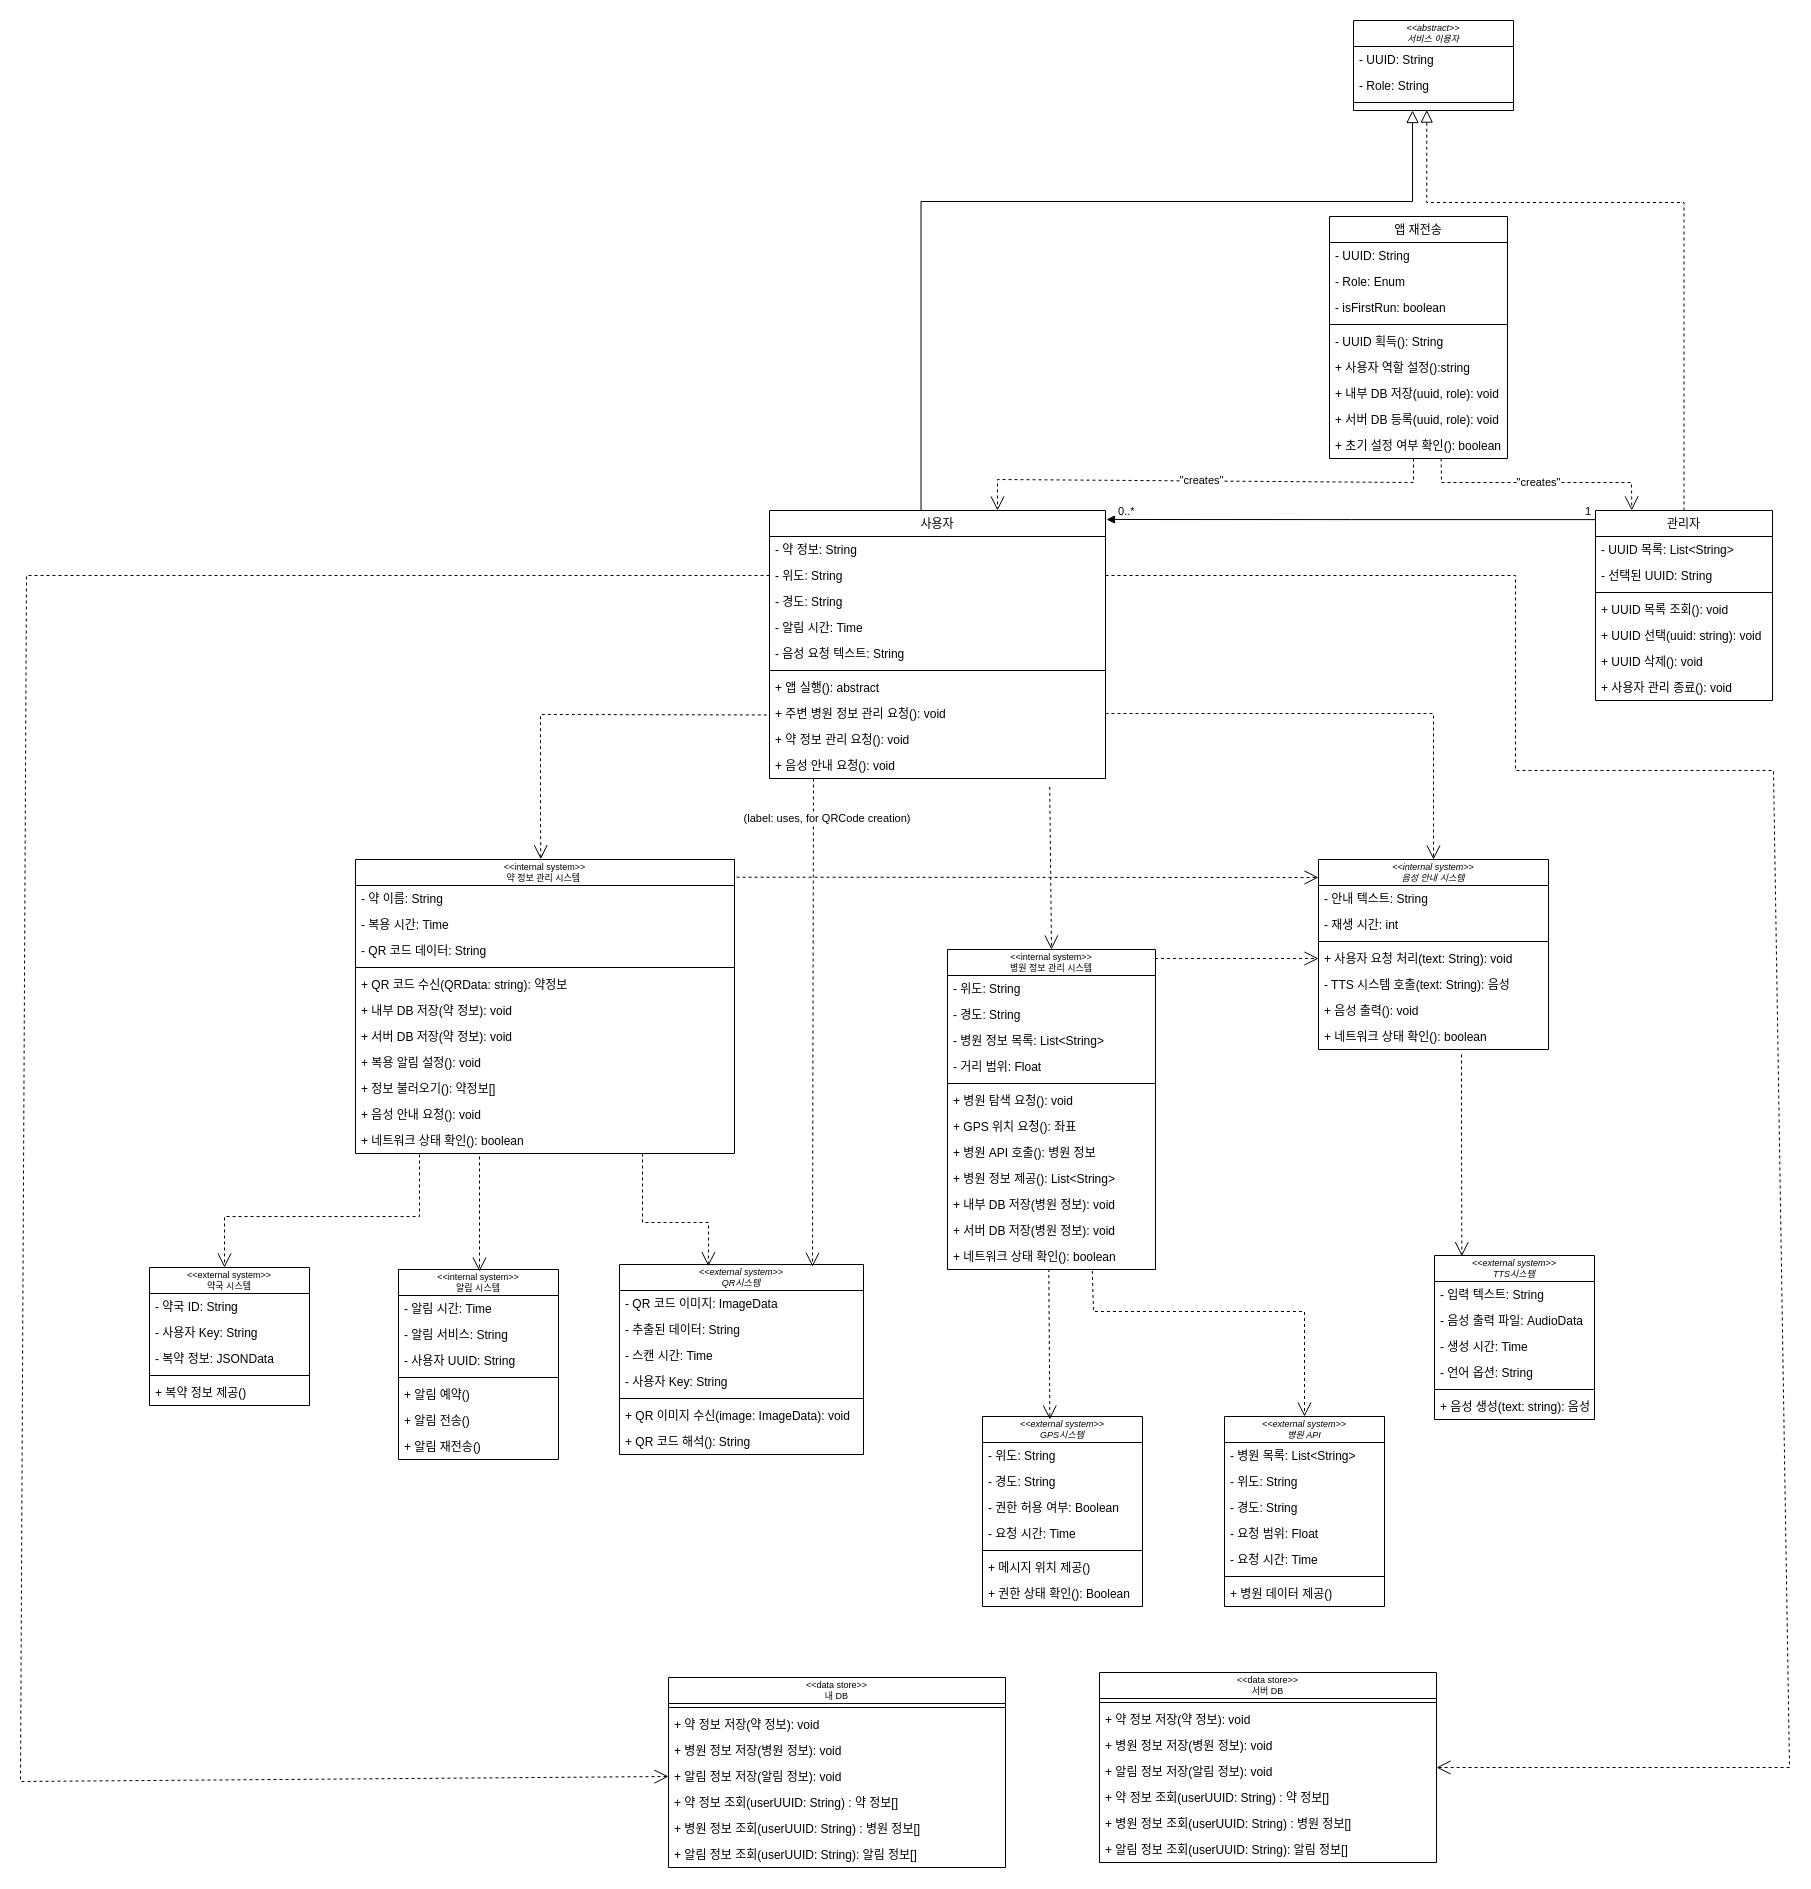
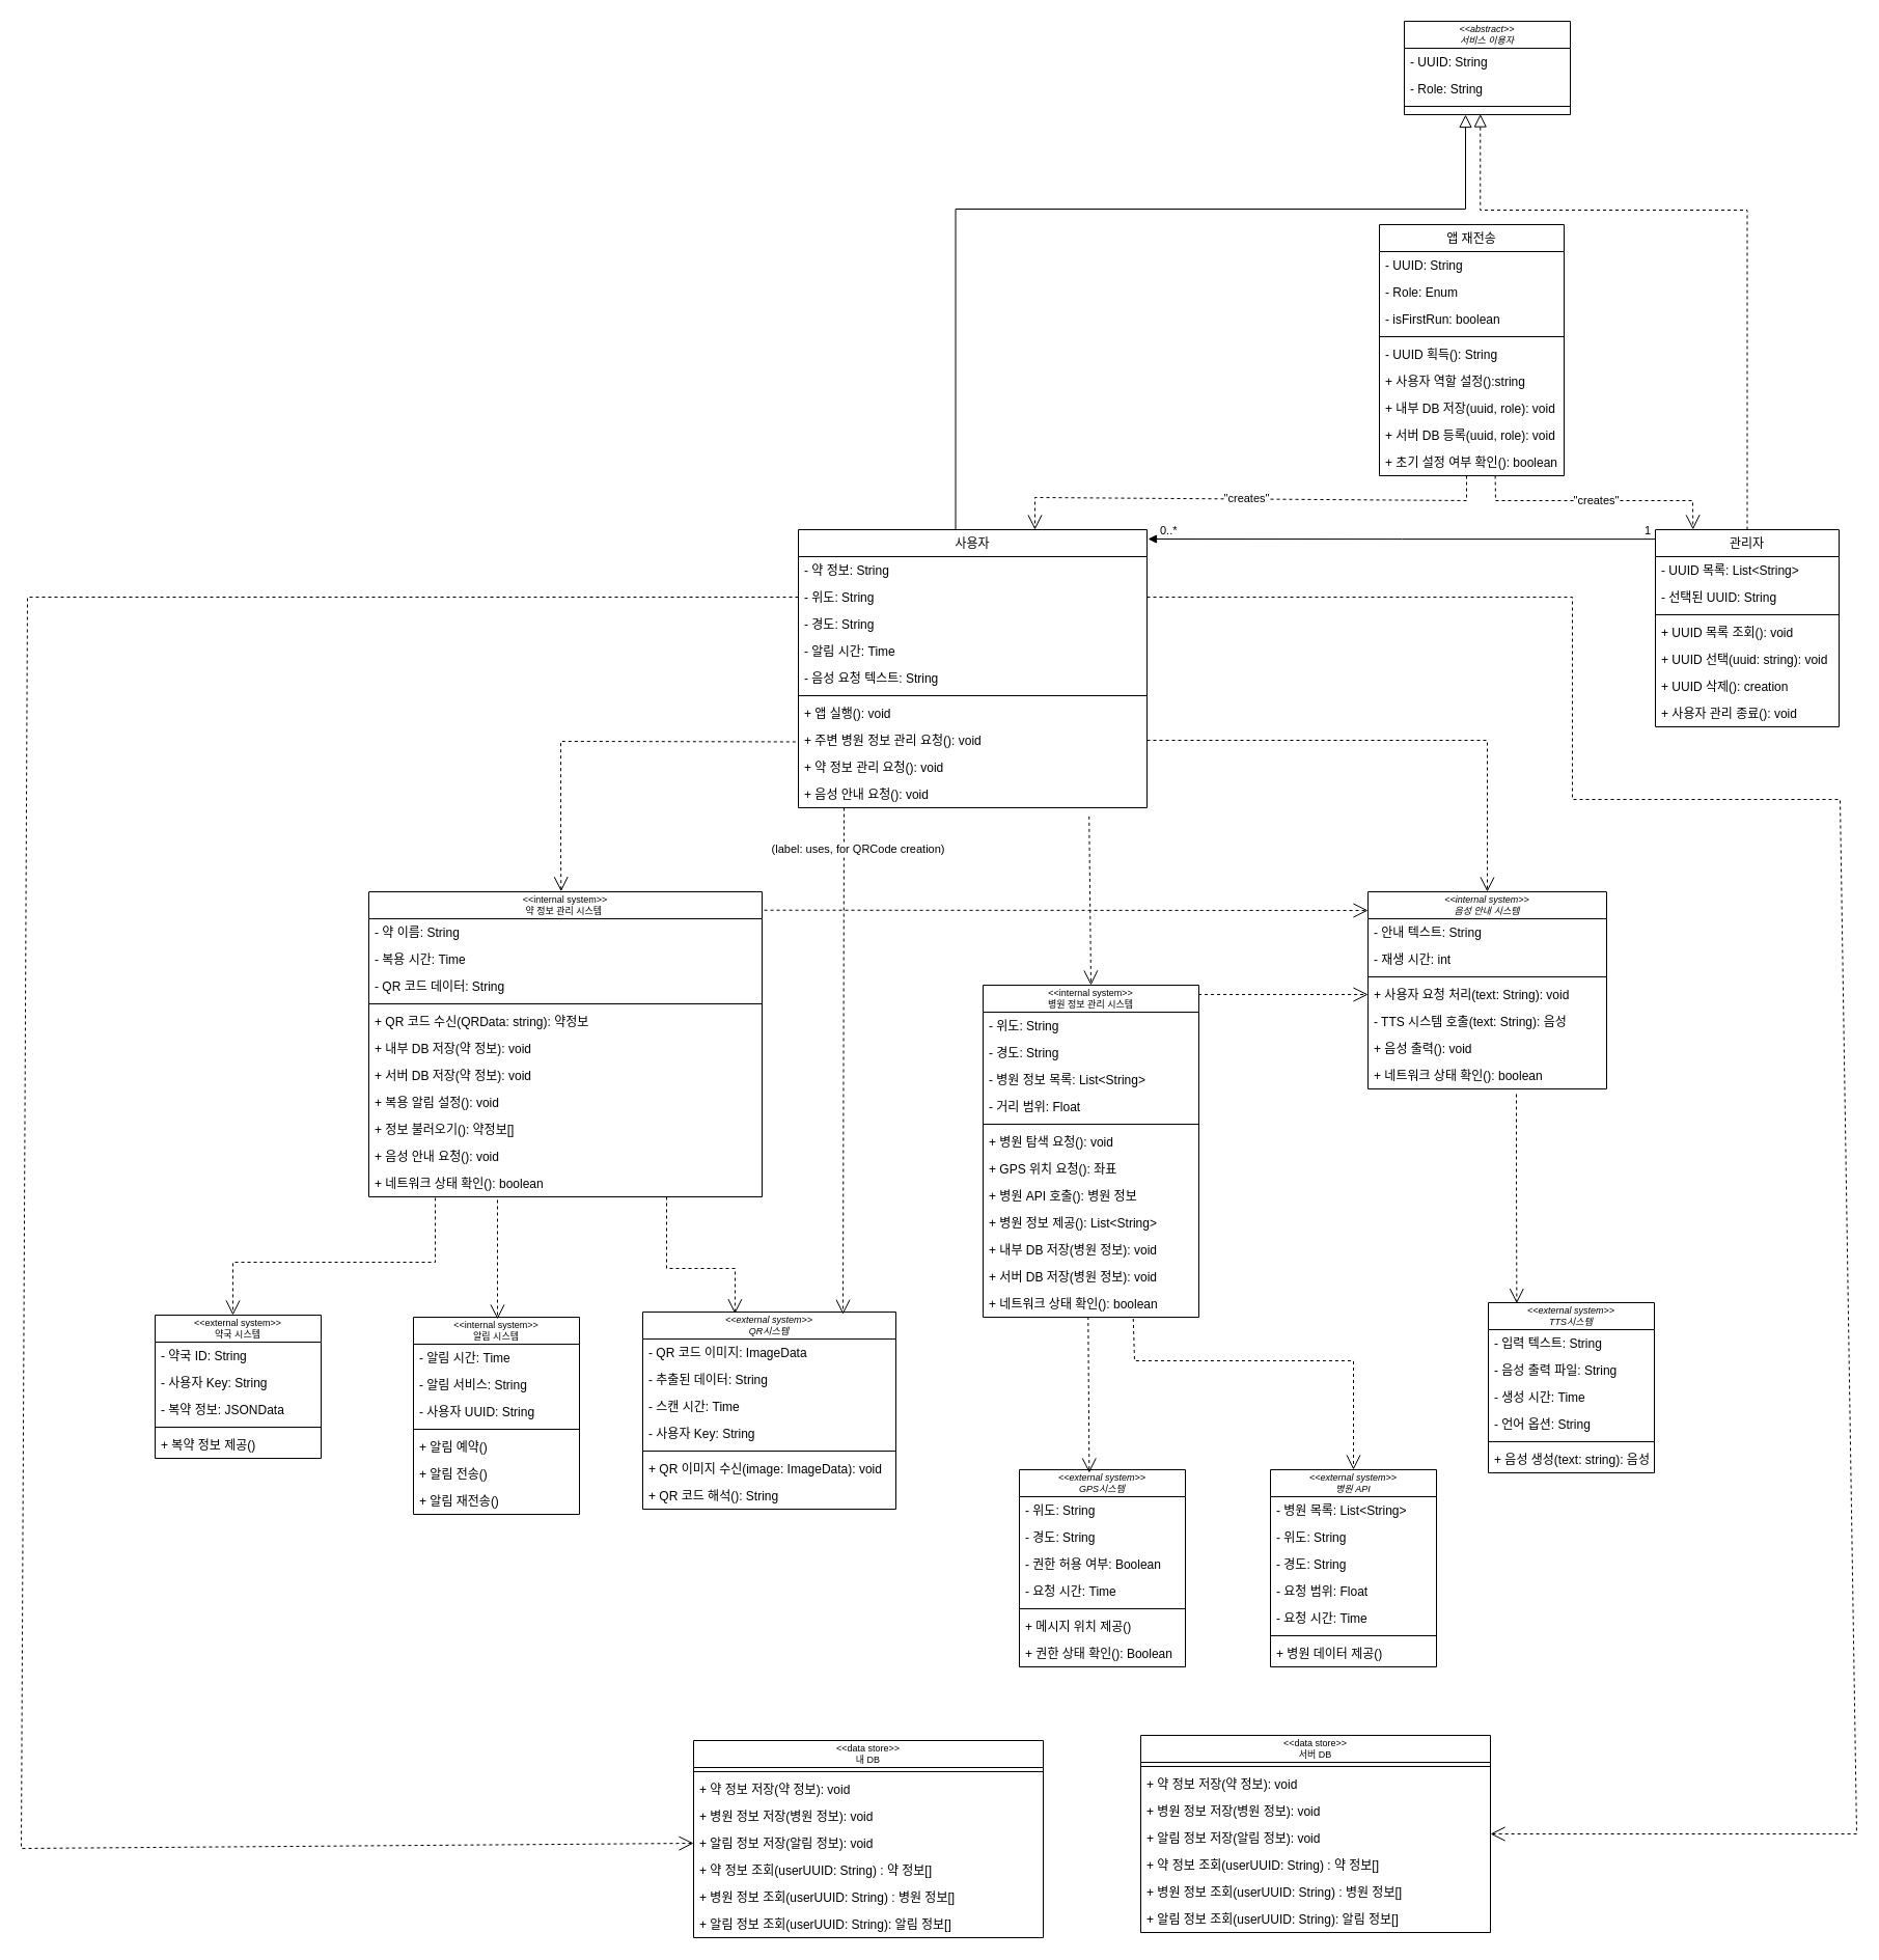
- <mxCell id="24" value="+ UUID 삭제(): void" style="text;align=left;verticalAlign=top;spacingLeft=4;spacingRight=4;overflow=hidden;rotatable=0;points=[[0,0.5],[1,0.5]];portConstraint=eastwest;" vertex="1" parent="18"><mxGeometry y="138" width="177" height="26" as="geometry" /></mxCell>
+ <mxCell id="24" value="+ UUID 삭제(): creation" style="text;align=left;verticalAlign=top;spacingLeft=4;spacingRight=4;overflow=hidden;rotatable=0;points=[[0,0.5],[1,0.5]];portConstraint=eastwest;" vertex="1" parent="18"><mxGeometry y="138" width="177" height="26" as="geometry" /></mxCell>
- <mxCell id="14" value="+ 앱 실행(): abstract" style="text;align=left;verticalAlign=top;spacingLeft=4;spacingRight=4;overflow=hidden;rotatable=0;points=[[0,0.5],[1,0.5]];portConstraint=eastwest;fontStyle=0;fontFamily=Helvetica;" vertex="1" parent="7"><mxGeometry y="164" width="336" height="26" as="geometry" /></mxCell>
+ <mxCell id="14" value="+ 앱 실행(): void" style="text;align=left;verticalAlign=top;spacingLeft=4;spacingRight=4;overflow=hidden;rotatable=0;points=[[0,0.5],[1,0.5]];portConstraint=eastwest;fontStyle=0;fontFamily=Helvetica;" vertex="1" parent="7"><mxGeometry y="164" width="336" height="26" as="geometry" /></mxCell>
- <mxCell id="88" value="- 음성 출력 파일: AudioData" style="text;align=left;verticalAlign=top;spacingLeft=4;spacingRight=4;overflow=hidden;rotatable=0;points=[[0,0.5],[1,0.5]];portConstraint=eastwest;" vertex="1" parent="86"><mxGeometry y="52" width="160" height="26" as="geometry" /></mxCell>
+ <mxCell id="88" value="- 음성 출력 파일: String" style="text;align=left;verticalAlign=top;spacingLeft=4;spacingRight=4;overflow=hidden;rotatable=0;points=[[0,0.5],[1,0.5]];portConstraint=eastwest;" vertex="1" parent="86"><mxGeometry y="52" width="160" height="26" as="geometry" /></mxCell>
